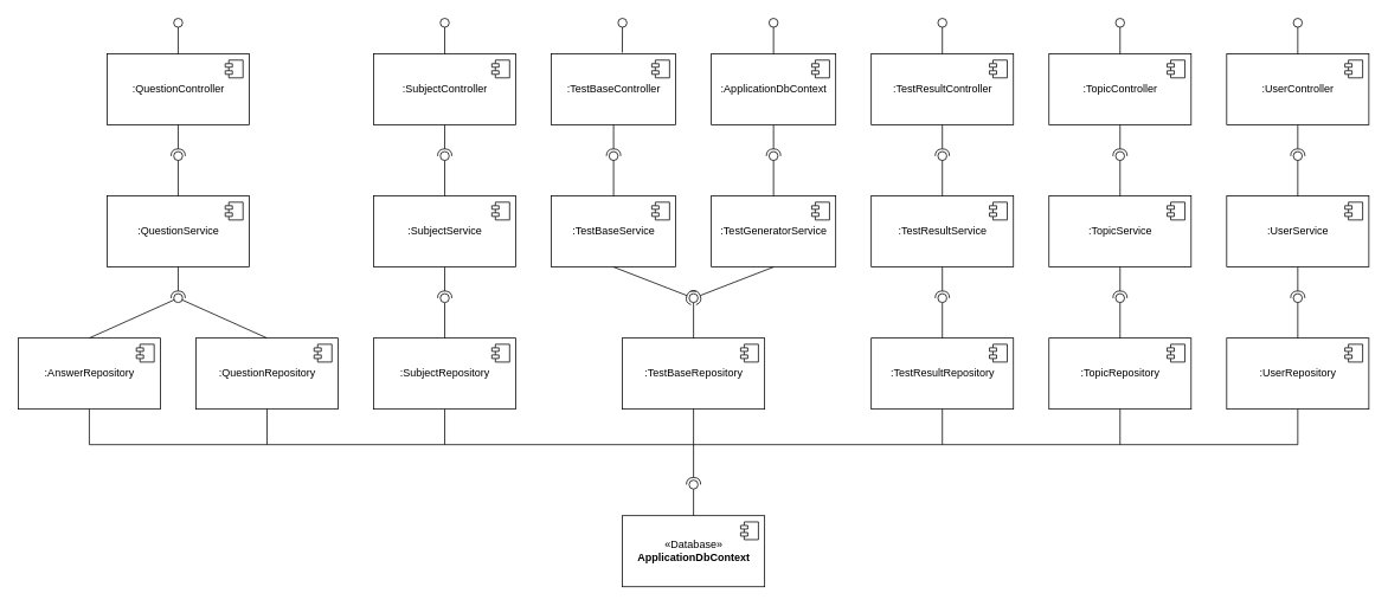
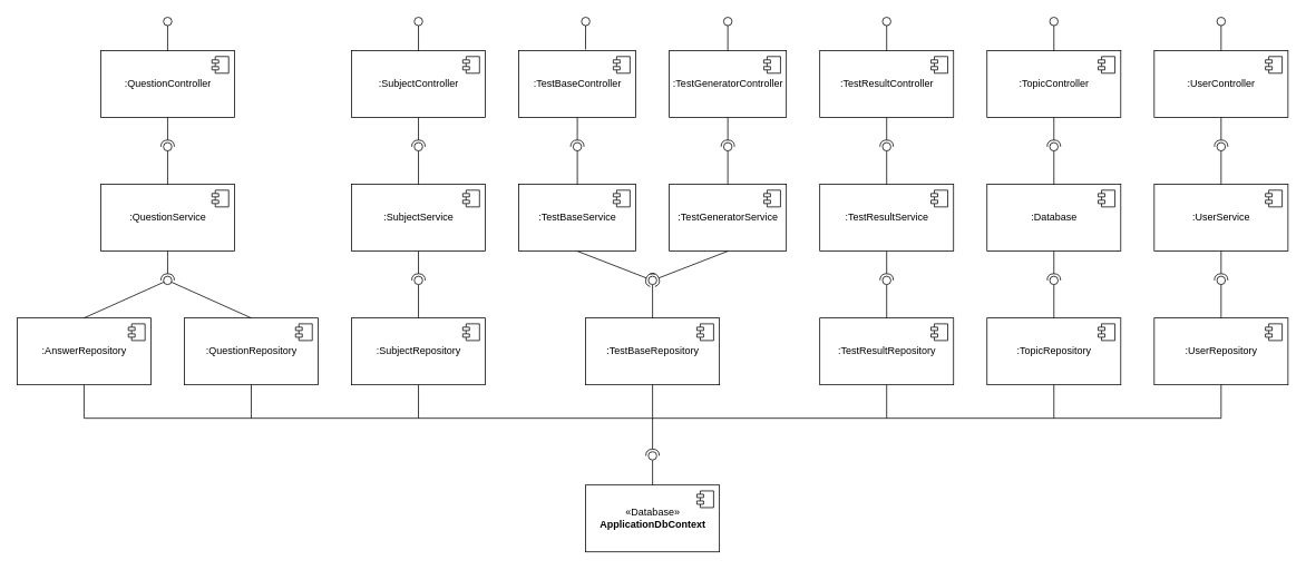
- <mxCell id="61" value=":ApplicationDbContext" style="html=1;dropTarget=0;" parent="1" vertex="1"><mxGeometry x="800" y="60" width="140" height="80" as="geometry" /></mxCell>
+ <mxCell id="61" value=":TestGeneratorController" style="html=1;dropTarget=0;" parent="1" vertex="1"><mxGeometry x="800" y="60" width="140" height="80" as="geometry" /></mxCell>
- <mxCell id="40" value=":TopicService" style="html=1;dropTarget=0;" parent="1" vertex="1"><mxGeometry x="1180" y="220" width="160" height="80" as="geometry" /></mxCell>
+ <mxCell id="40" value=":Database" style="html=1;dropTarget=0;" parent="1" vertex="1"><mxGeometry x="1180" y="220" width="160" height="80" as="geometry" /></mxCell>
